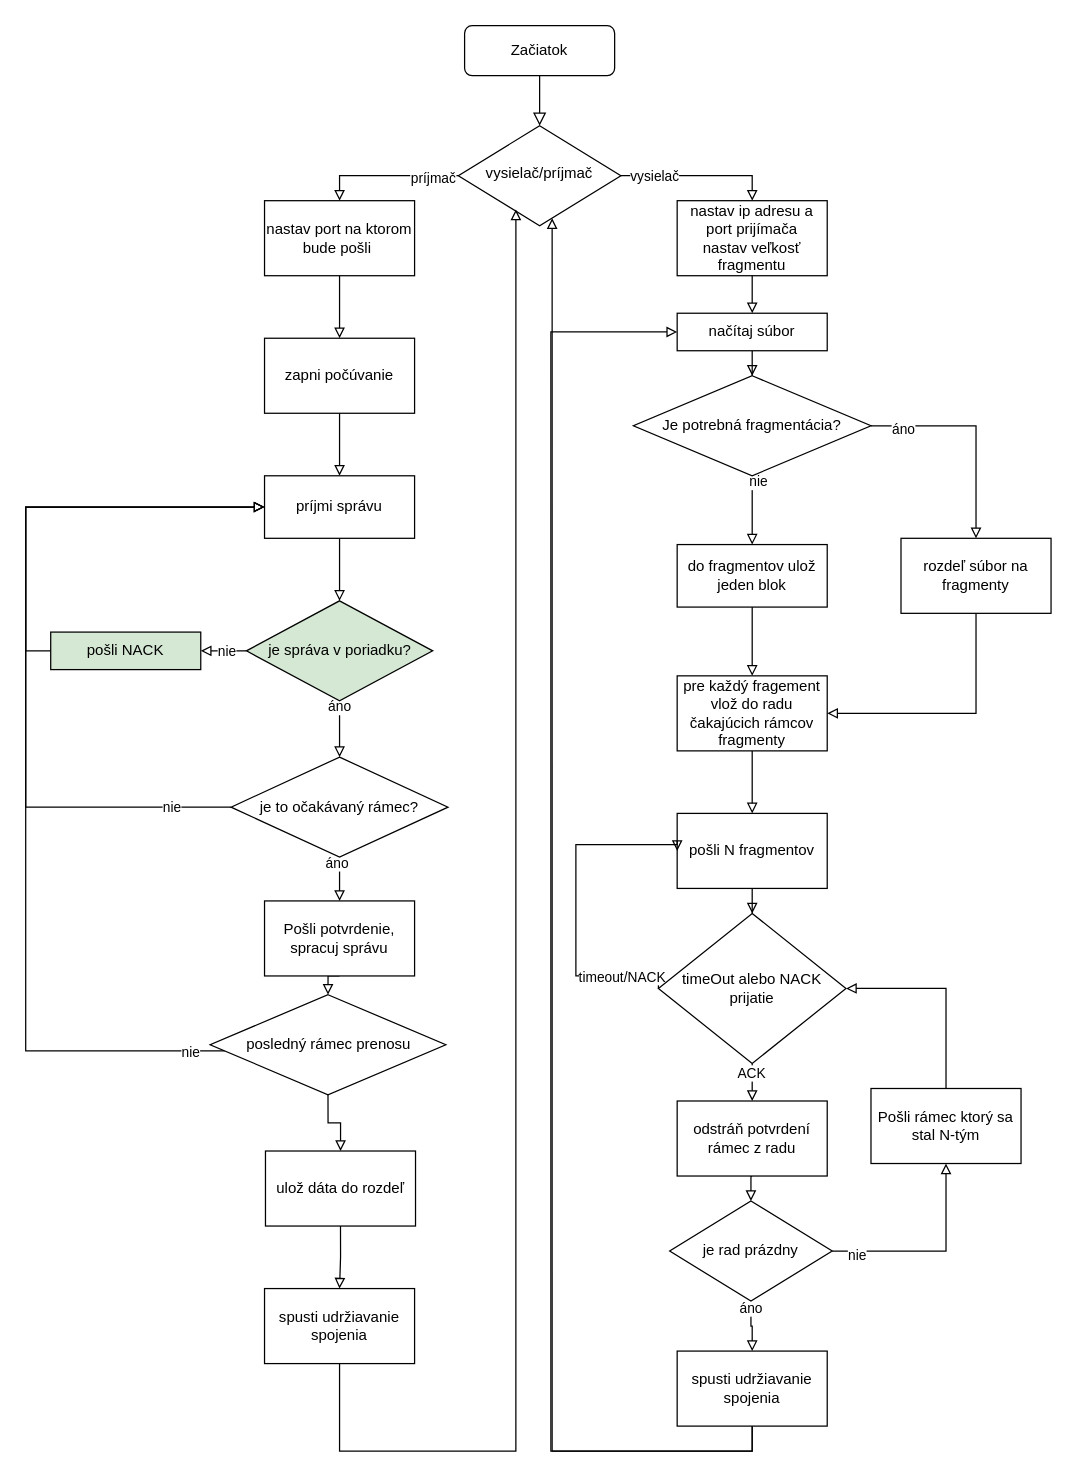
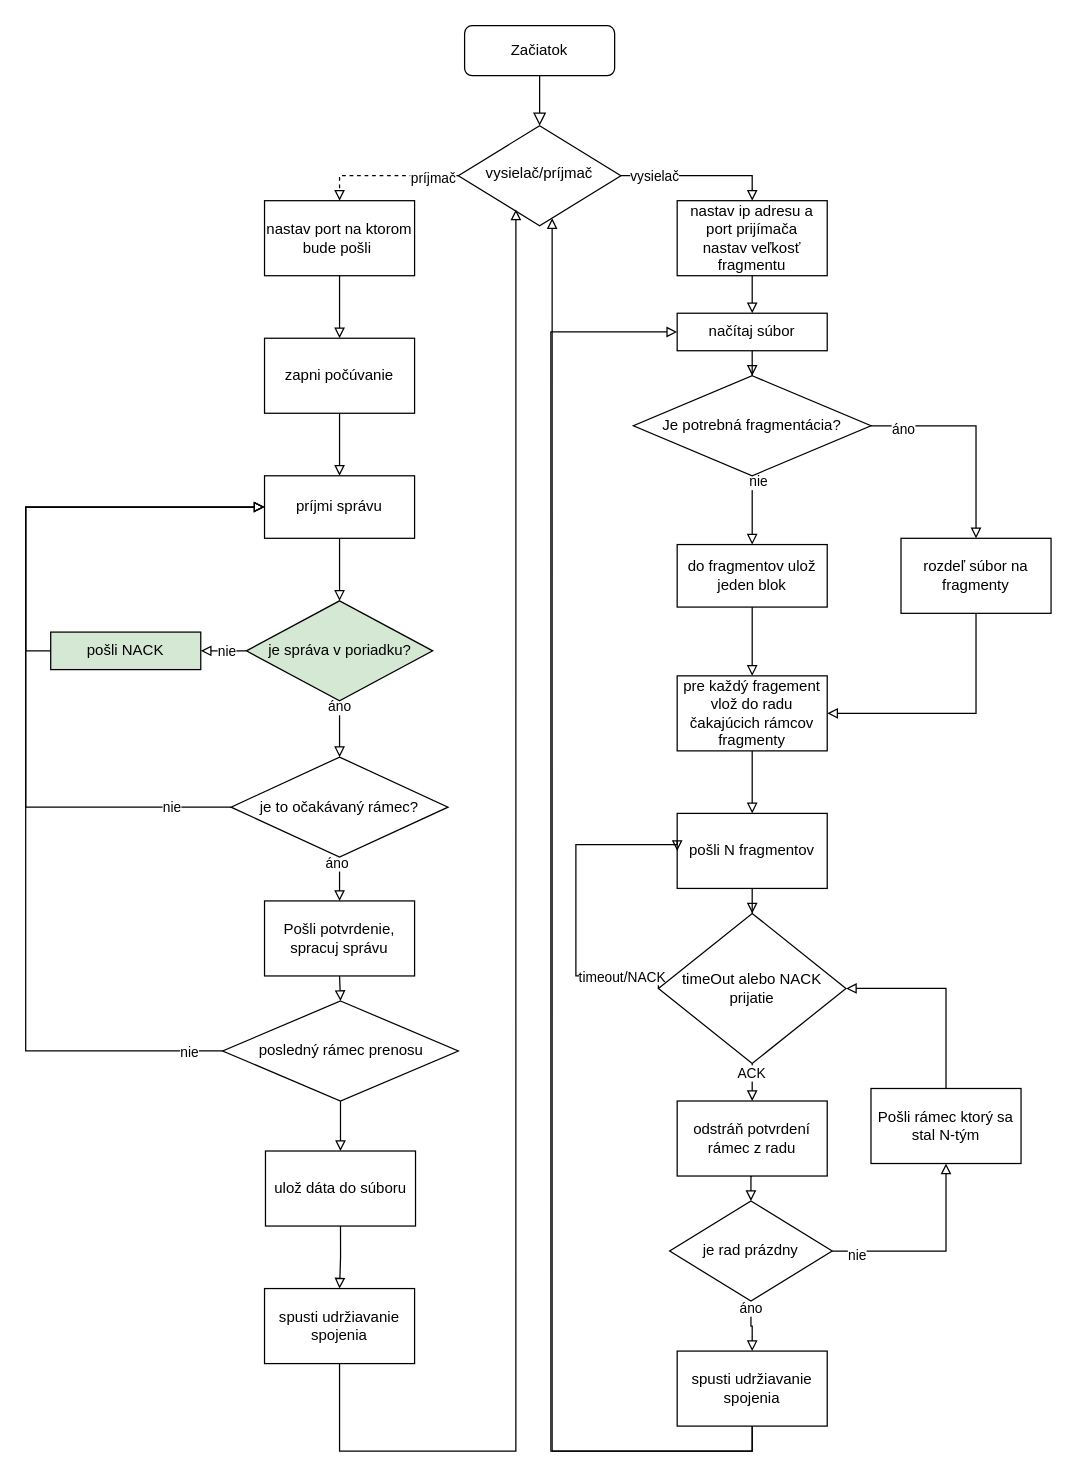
- <mxCell id="6" style="edgeStyle=orthogonalEdgeStyle;rounded=0;orthogonalLoop=1;jettySize=auto;html=1;exitX=0;exitY=0.5;exitDx=0;exitDy=0;endArrow=block;endFill=0;entryX=0.5;entryY=0;entryDx=0;entryDy=0;" edge="1" parent="1" source="8" target="10"><mxGeometry relative="1" as="geometry"><mxPoint x="251" y="140" as="targetPoint" /></mxGeometry></mxCell>
+ <mxCell id="6" style="edgeStyle=orthogonalEdgeStyle;rounded=0;orthogonalLoop=1;jettySize=auto;html=1;exitX=0;exitY=0.5;exitDx=0;exitDy=0;endArrow=block;endFill=0;entryX=0.5;entryY=0;entryDx=0;entryDy=0;dashed=1;" edge="1" parent="1" source="8" target="10"><mxGeometry relative="1" as="geometry"><mxPoint x="251" y="140" as="targetPoint" /></mxGeometry></mxCell>
- <mxCell id="67" value="posledný rámec prenosu" style="rhombus;whiteSpace=wrap;html=1;" vertex="1" parent="1"><mxGeometry x="167.5" y="795" width="188.5" height="80" as="geometry" /></mxCell>
+ <mxCell id="67" value="posledný rámec prenosu" style="rhombus;whiteSpace=wrap;html=1;" vertex="1" parent="1"><mxGeometry x="177.5" y="800" width="188.5" height="80" as="geometry" /></mxCell>
- <mxCell id="69" value="ulož dáta do rozdeľ" style="rounded=0;whiteSpace=wrap;html=1;" vertex="1" parent="1"><mxGeometry x="211.75" y="920" width="120" height="60" as="geometry" /></mxCell>
+ <mxCell id="69" value="ulož dáta do súboru" style="rounded=0;whiteSpace=wrap;html=1;" vertex="1" parent="1"><mxGeometry x="211.75" y="920" width="120" height="60" as="geometry" /></mxCell>
